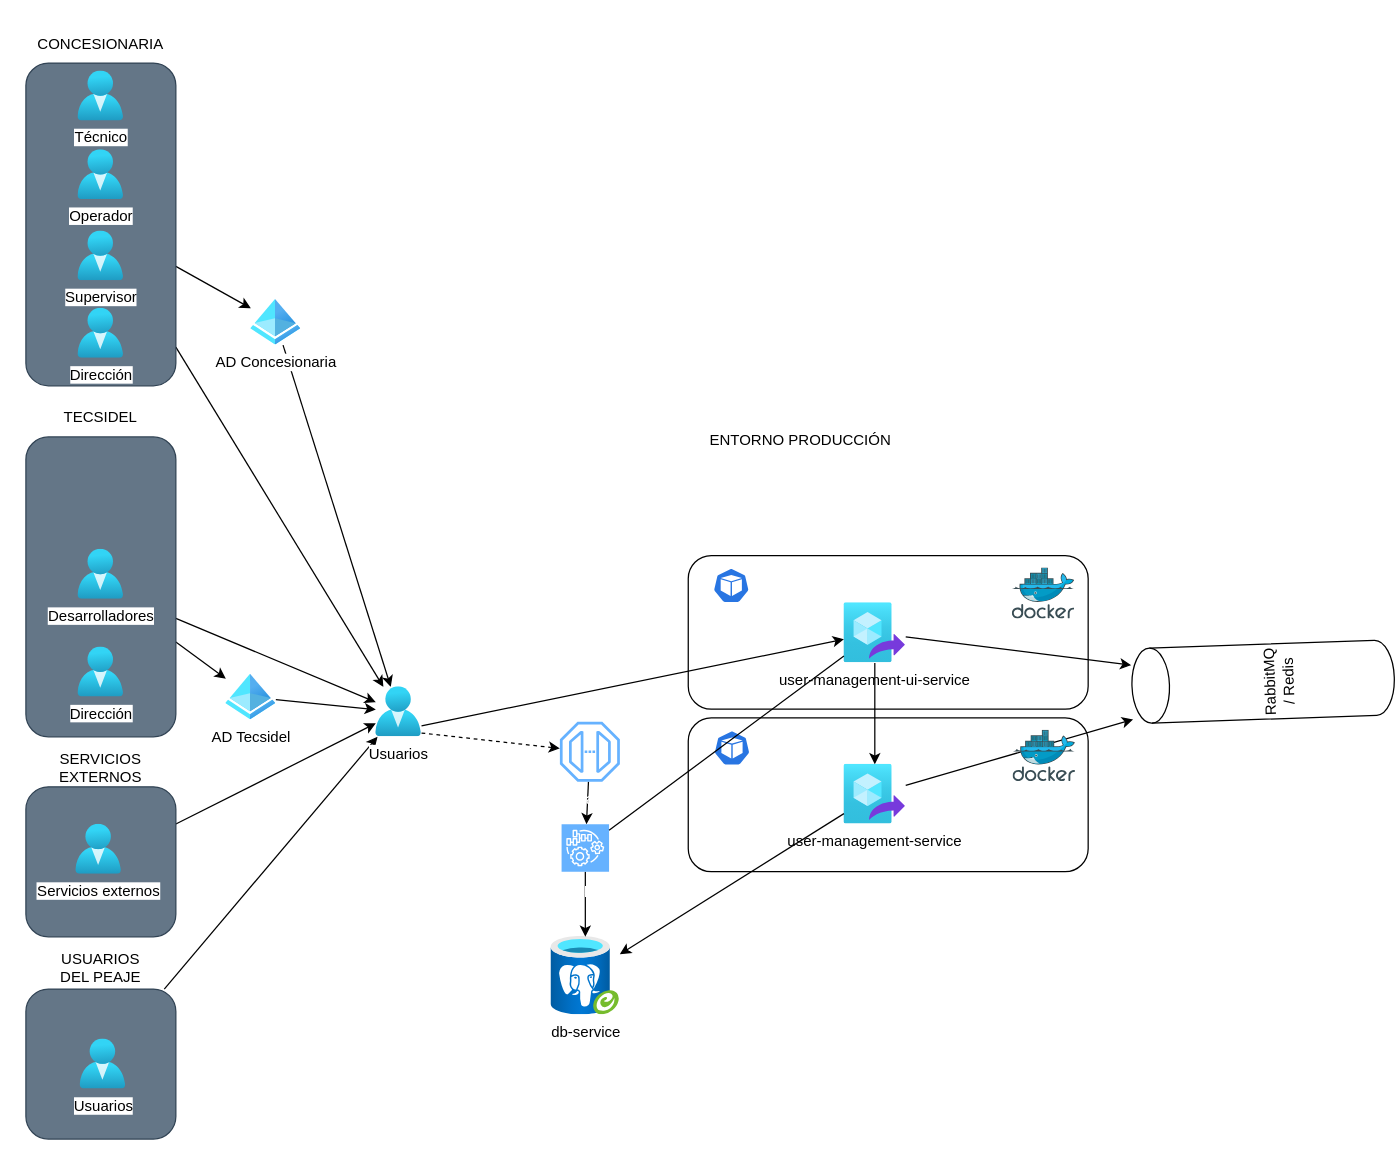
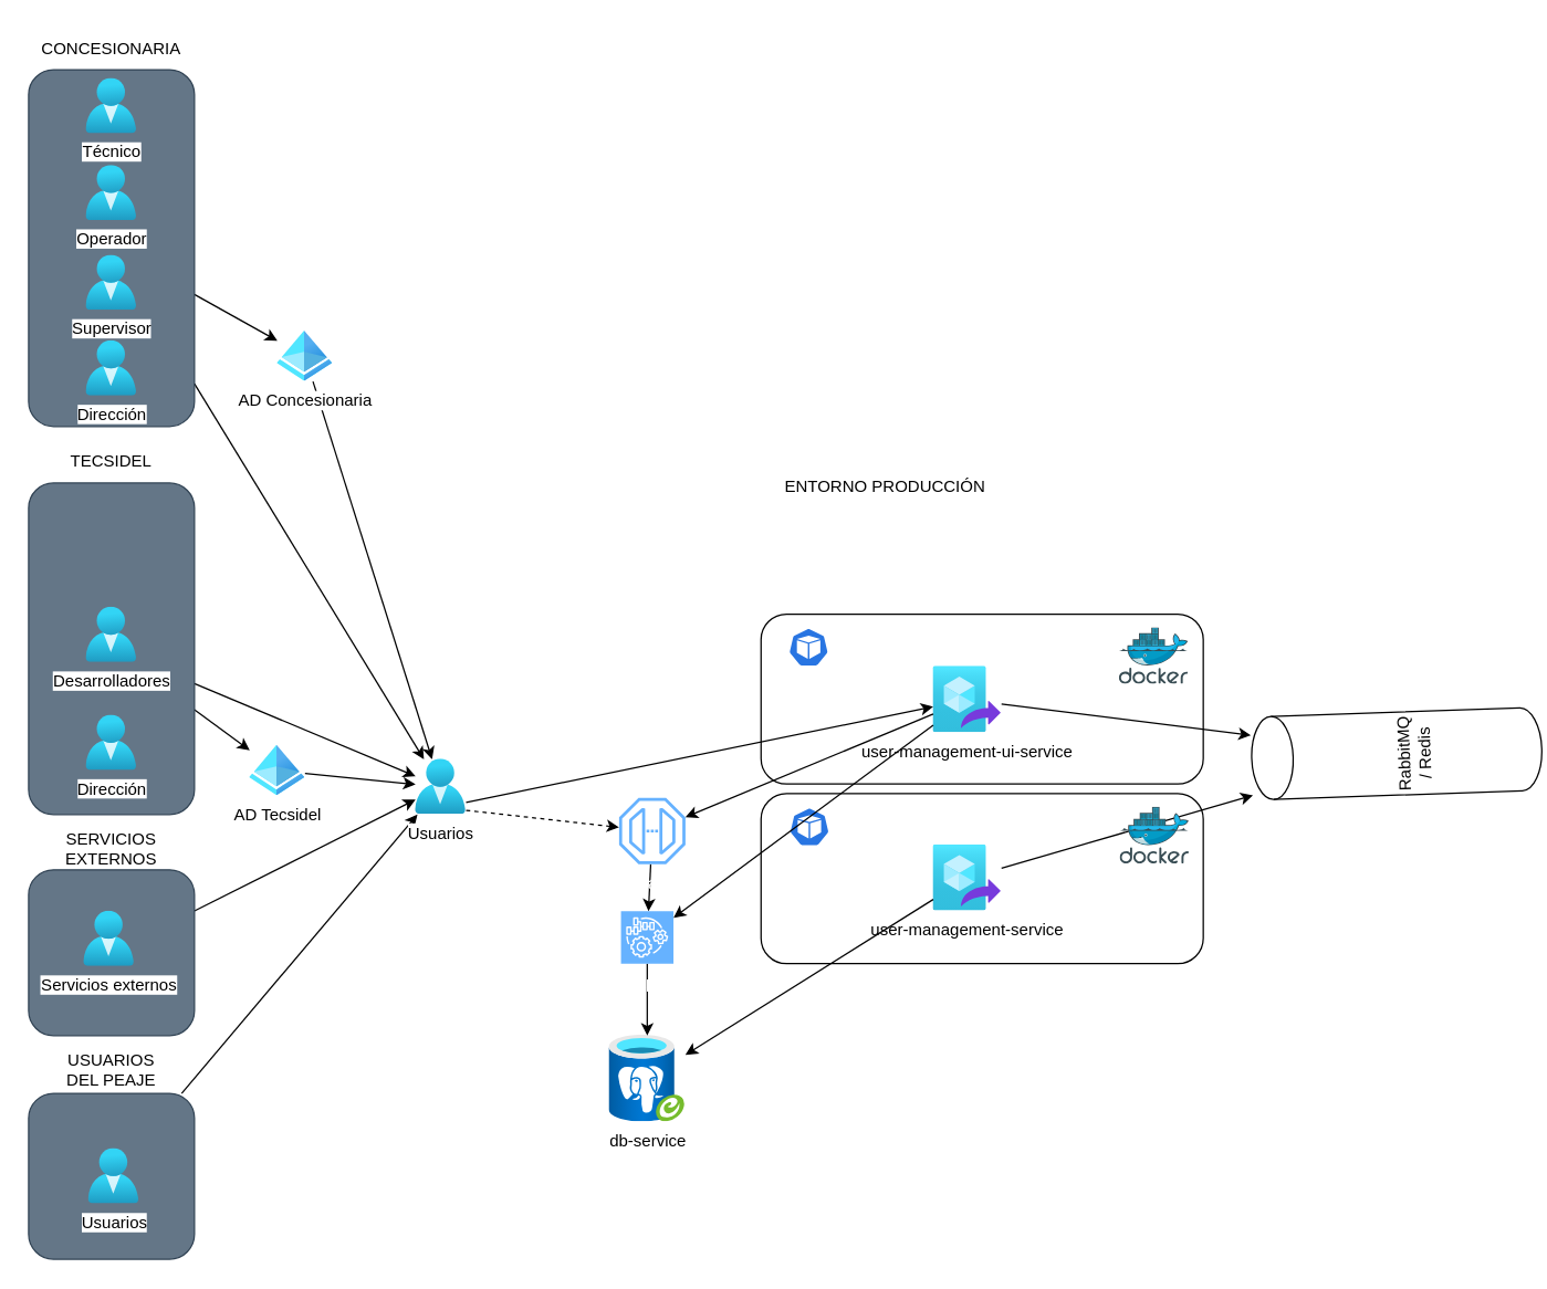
- <mxCell id="16" style="edgeStyle=none;html=1;" parent="1" source="5" target="15" edge="1"><mxGeometry relative="1" as="geometry" /></mxCell>
+ <mxCell id="16" style="edgeStyle=none;html=1;" parent="1" source="5" target="13" edge="1"><mxGeometry relative="1" as="geometry" /></mxCell>
- <mxCell id="21" style="edgeStyle=none;html=1;endArrow=none;" parent="1" source="5" target="20" edge="1"><mxGeometry relative="1" as="geometry" /></mxCell>
+ <mxCell id="21" style="edgeStyle=none;html=1;" parent="1" source="5" target="20" edge="1"><mxGeometry relative="1" as="geometry" /></mxCell>
